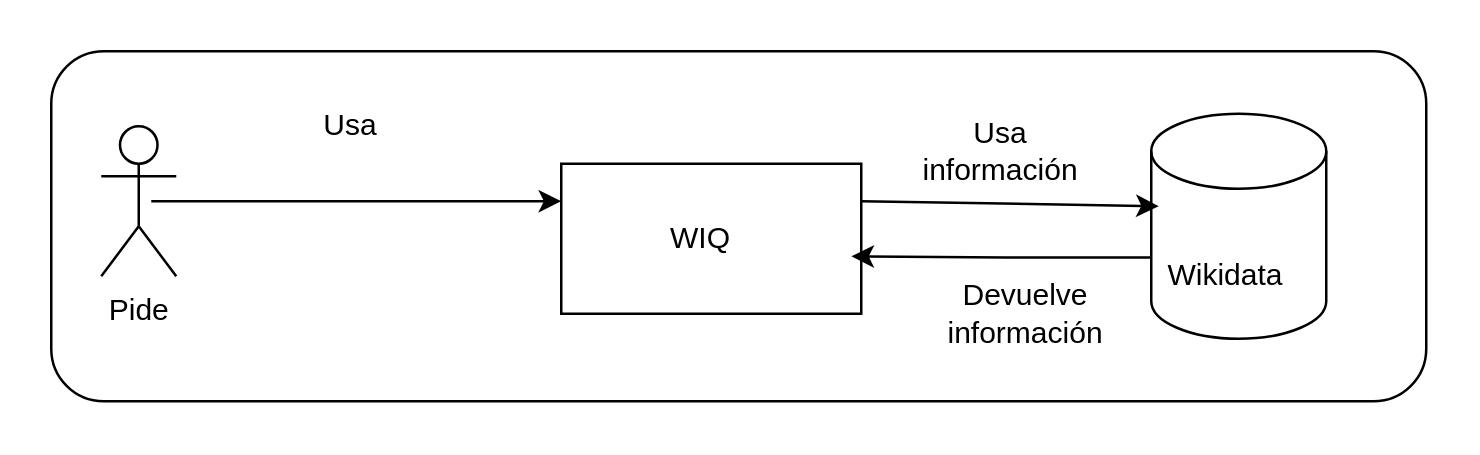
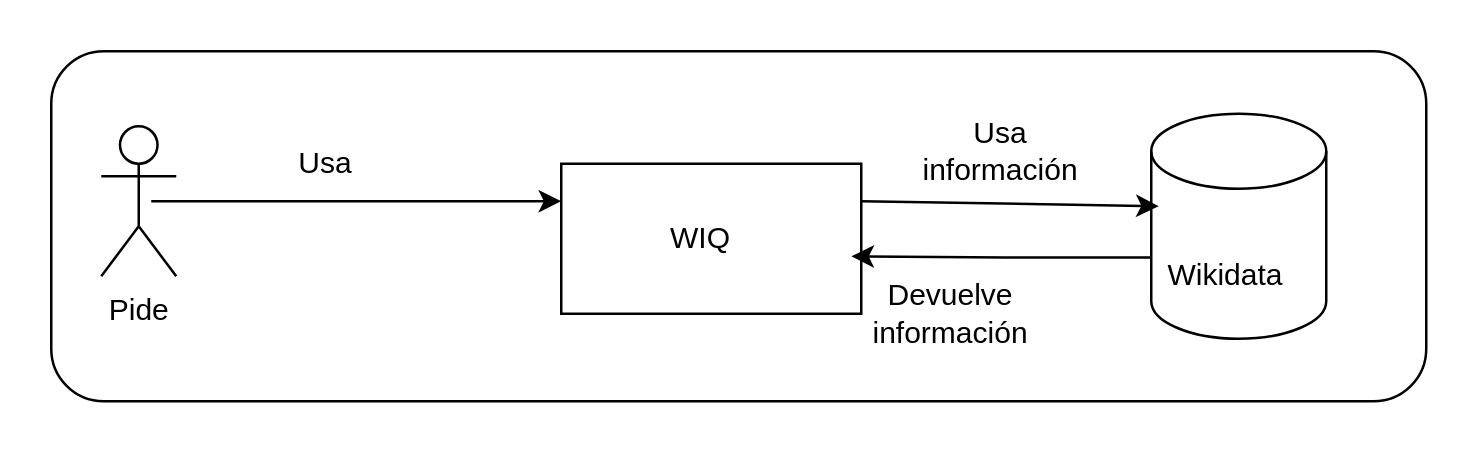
- <mxCell id="5" value="Usa" style="text;html=1;align=center;verticalAlign=middle;whiteSpace=wrap;rounded=0;" vertex="1" parent="1"><mxGeometry x="110" y="35" width="60" height="30" as="geometry" /></mxCell>
+ <mxCell id="5" value="Usa" style="text;html=1;align=center;verticalAlign=middle;whiteSpace=wrap;rounded=0;" vertex="1" parent="1"><mxGeometry x="100" y="50" width="60" height="30" as="geometry" /></mxCell>
- <mxCell id="12" value="Devuelve información" style="text;html=1;align=center;verticalAlign=middle;whiteSpace=wrap;rounded=0;" vertex="1" parent="1"><mxGeometry x="380" y="110" width="60" height="30" as="geometry" /></mxCell>
+ <mxCell id="12" value="Devuelve información" style="text;html=1;align=center;verticalAlign=middle;whiteSpace=wrap;rounded=0;" vertex="1" parent="1"><mxGeometry x="350" y="110" width="60" height="30" as="geometry" /></mxCell>
